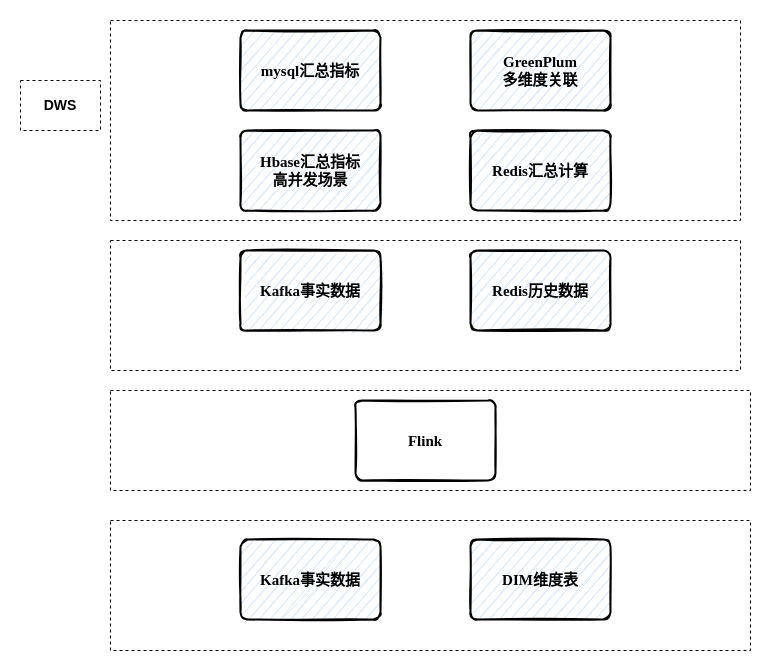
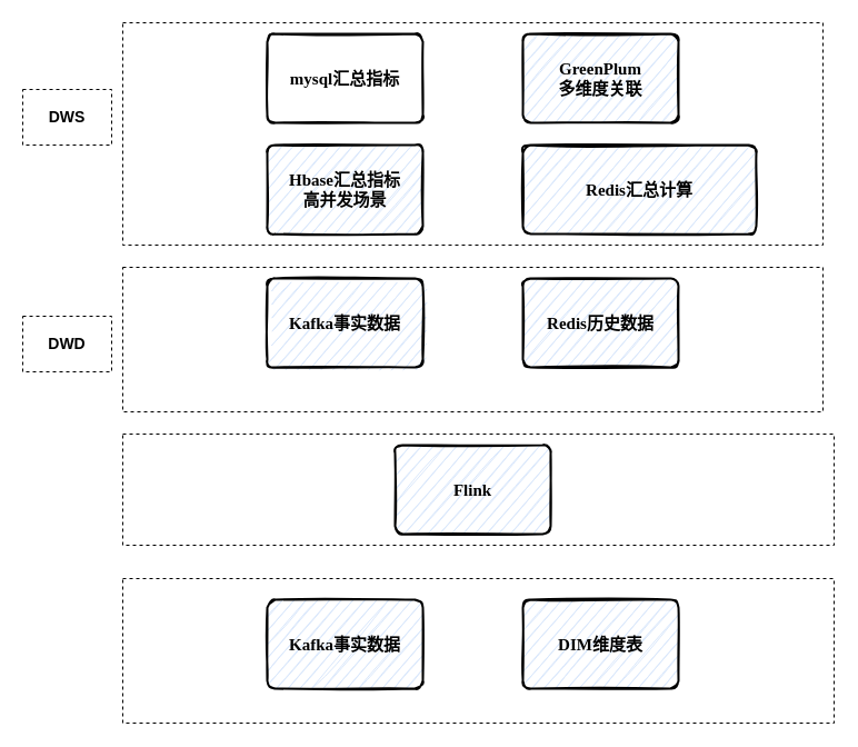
- <mxCell id="3" value="mysql汇总指标" style="whiteSpace=wrap;html=1;strokeWidth=2;fontStyle=1;spacingTop=0;arcSize=9;points=[];fontFamily=Permanent Marker;hachureGap=8;fillWeight=1;shadow=0;sketch=1;rounded=1;fillStyle=hachure;fillColor=#dae8fc;fontSize=15;labelBackgroundColor=none;glass=0;" vertex="1" parent="1"><mxGeometry x="240" y="30" width="140" height="80" as="geometry" /></mxCell>
+ <mxCell id="3" value="mysql汇总指标" style="whiteSpace=wrap;html=1;strokeWidth=2;fontStyle=1;spacingTop=0;arcSize=9;points=[];fontFamily=Permanent Marker;hachureGap=8;fillWeight=1;shadow=0;sketch=1;rounded=1;fillStyle=hachure;fillColor=#ffffff;fontSize=15;labelBackgroundColor=none;glass=0;" vertex="1" parent="1"><mxGeometry x="240" y="30" width="140" height="80" as="geometry" /></mxCell>
- <mxCell id="6" value="Redis汇总计算" style="whiteSpace=wrap;html=1;strokeWidth=2;fontStyle=1;spacingTop=0;arcSize=9;points=[];fontFamily=Permanent Marker;hachureGap=8;fillWeight=1;shadow=0;sketch=1;rounded=1;fillStyle=hachure;fillColor=#dae8fc;labelBackgroundColor=none;glass=0;fontSize=15;" vertex="1" parent="1"><mxGeometry x="470" y="130" width="140" height="80" as="geometry" /></mxCell>
+ <mxCell id="6" value="Redis汇总计算" style="whiteSpace=wrap;html=1;strokeWidth=2;fontStyle=1;spacingTop=0;arcSize=9;points=[];fontFamily=Permanent Marker;hachureGap=8;fillWeight=1;shadow=0;sketch=1;rounded=1;fillStyle=hachure;fillColor=#dae8fc;labelBackgroundColor=none;glass=0;fontSize=15;" vertex="1" parent="1"><mxGeometry x="470" y="130" width="210" height="80" as="geometry" /></mxCell>
+ <mxCell id="11" value="DWD" style="rounded=0;whiteSpace=wrap;html=1;glass=0;labelBackgroundColor=none;sketch=0;fontSize=14;fontColor=#000000;strokeColor=#000000;fillColor=#ffffff;fontStyle=1;dashed=1;" vertex="1" parent="1"><mxGeometry x="20" y="284" width="80" height="50" as="geometry" /></mxCell>
- <mxCell id="16" value="Flink" style="whiteSpace=wrap;html=1;strokeWidth=2;fontStyle=1;spacingTop=0;arcSize=9;points=[];fontFamily=Permanent Marker;hachureGap=8;fillWeight=1;shadow=0;sketch=1;rounded=1;fillStyle=hachure;fillColor=#ffffff;labelBackgroundColor=none;glass=0;fontSize=15;" vertex="1" parent="1"><mxGeometry x="355" y="400" width="140" height="80" as="geometry" /></mxCell>
+ <mxCell id="16" value="Flink" style="whiteSpace=wrap;html=1;strokeWidth=2;fontStyle=1;spacingTop=0;arcSize=9;points=[];fontFamily=Permanent Marker;hachureGap=8;fillWeight=1;shadow=0;sketch=1;rounded=1;fillStyle=hachure;fillColor=#dae8fc;labelBackgroundColor=none;glass=0;fontSize=15;" vertex="1" parent="1"><mxGeometry x="355" y="400" width="140" height="80" as="geometry" /></mxCell>
